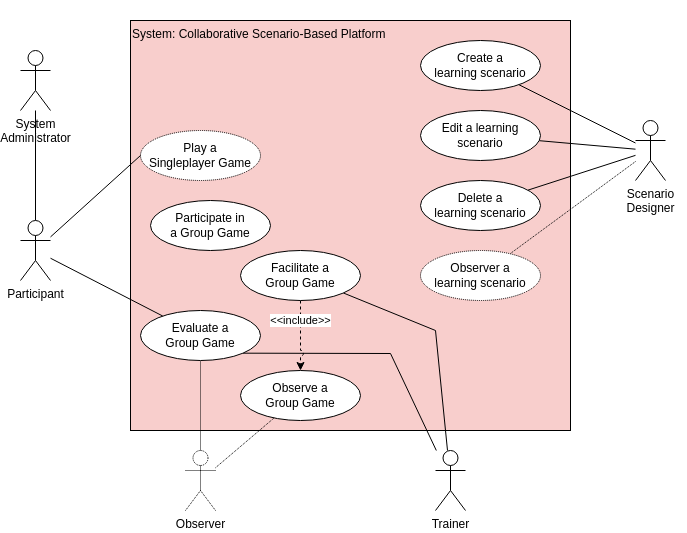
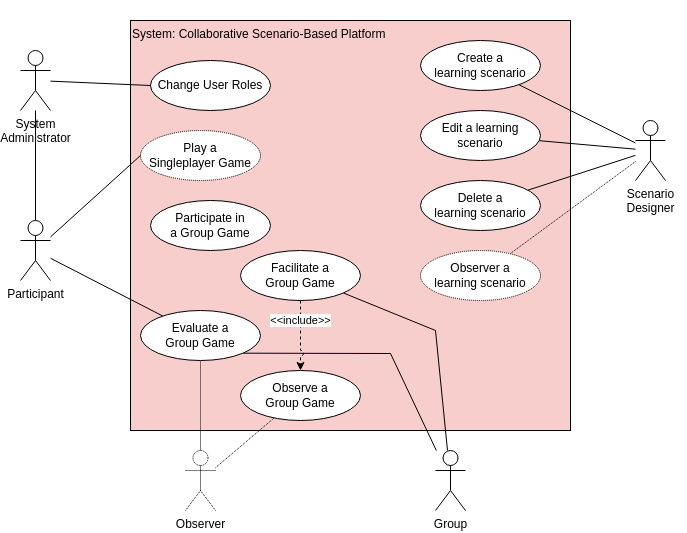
+ <mxCell id="30" style="edgeStyle=none;rounded=0;orthogonalLoop=1;jettySize=auto;html=1;startArrow=none;startFill=0;endArrow=none;endFill=0;entryX=0;entryY=0.5;entryDx=0;entryDy=0;" edge="1" parent="1" source="28" target="29"><mxGeometry relative="1" as="geometry"><mxPoint x="60" y="267.727" as="sourcePoint" /><mxPoint x="172.268" y="325.562" as="targetPoint" /></mxGeometry></mxCell>
+ <mxCell id="29" value="Change User Roles" style="shape=ellipse;html=1;strokeWidth=1;fontStyle=0;whiteSpace=wrap;align=center;perimeter=ellipsePerimeter;" vertex="1" parent="1"><mxGeometry x="150" y="60" width="120" height="50" as="geometry" /></mxCell>
- <mxCell id="15" value="Trainer" style="shape=umlActor;verticalLabelPosition=bottom;verticalAlign=top;html=1;" vertex="1" parent="1"><mxGeometry x="435" y="450" width="30" height="60" as="geometry" /></mxCell>
+ <mxCell id="15" value="Group" style="shape=umlActor;verticalLabelPosition=bottom;verticalAlign=top;html=1;" vertex="1" parent="1"><mxGeometry x="435" y="450" width="30" height="60" as="geometry" /></mxCell>
